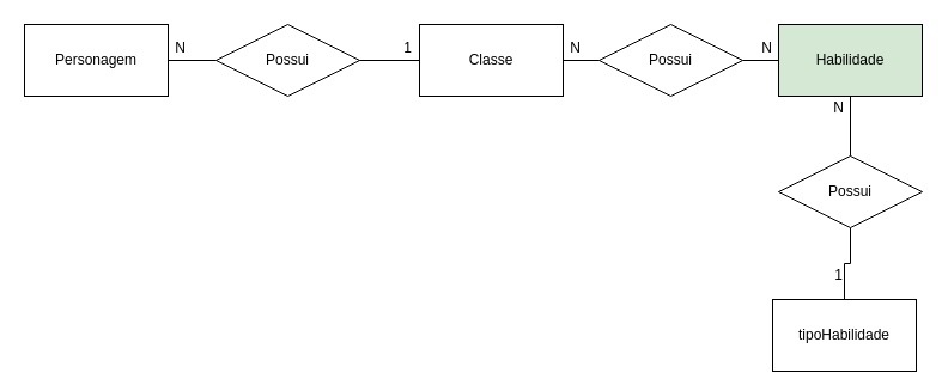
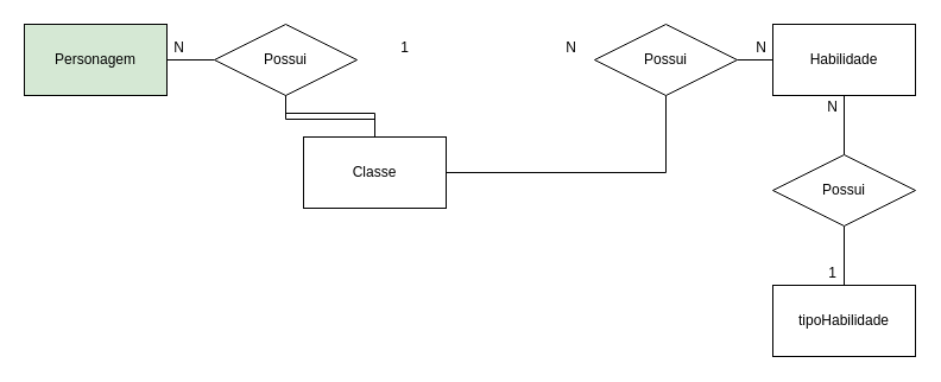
- <mxCell id="3" value="Personagem" style="rounded=0;whiteSpace=wrap;html=1;" parent="1" vertex="1"><mxGeometry x="20" y="20" width="120" height="60" as="geometry" /></mxCell>
+ <mxCell id="3" value="Personagem" style="rounded=0;whiteSpace=wrap;html=1;fillColor=#d5e8d4;" parent="1" vertex="1"><mxGeometry x="20" y="20" width="120" height="60" as="geometry" /></mxCell>
- <mxCell id="6" value="Classe" style="rounded=0;whiteSpace=wrap;html=1;" parent="1" vertex="1"><mxGeometry x="350" y="20" width="120" height="60" as="geometry" /></mxCell>
+ <mxCell id="6" value="Classe" style="rounded=0;whiteSpace=wrap;html=1;" parent="1" vertex="1"><mxGeometry x="255" y="115" width="120" height="60" as="geometry" /></mxCell>
- <mxCell id="8" value="Habilidade" style="rounded=0;whiteSpace=wrap;html=1;fillColor=#d5e8d4;" parent="1" vertex="1"><mxGeometry x="650" y="20" width="120" height="60" as="geometry" /></mxCell>
+ <mxCell id="8" value="Habilidade" style="rounded=0;whiteSpace=wrap;html=1;" parent="1" vertex="1"><mxGeometry x="650" y="20" width="120" height="60" as="geometry" /></mxCell>
- <mxCell id="15" value="tipoHabilidade" style="rounded=0;whiteSpace=wrap;html=1;" parent="1" vertex="1"><mxGeometry x="645" y="250" width="120" height="60" as="geometry" /></mxCell>
+ <mxCell id="15" value="tipoHabilidade" style="rounded=0;whiteSpace=wrap;html=1;" parent="1" vertex="1"><mxGeometry x="650" y="240" width="120" height="60" as="geometry" /></mxCell>
